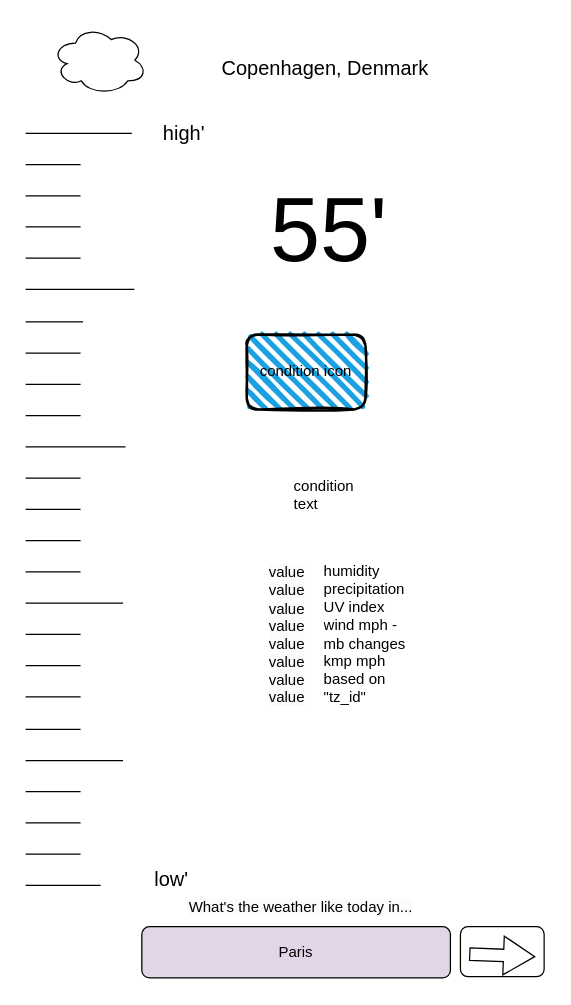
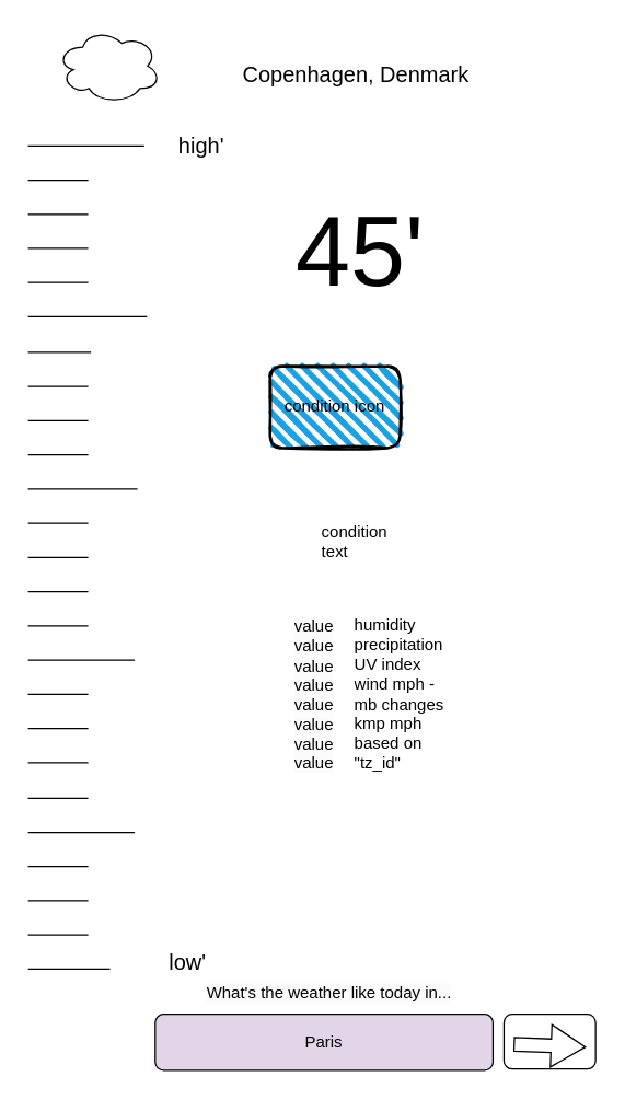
- <mxCell id="28" value="55'" style="text;html=1;align=center;verticalAlign=middle;whiteSpace=wrap;rounded=0;fontSize=72;" vertex="1" parent="1"><mxGeometry x="195" y="121" width="136" height="126" as="geometry" /></mxCell>
+ <mxCell id="28" value="45'" style="text;html=1;align=center;verticalAlign=middle;whiteSpace=wrap;rounded=0;fontSize=72;" vertex="1" parent="1"><mxGeometry x="195" y="121" width="136" height="126" as="geometry" /></mxCell>
